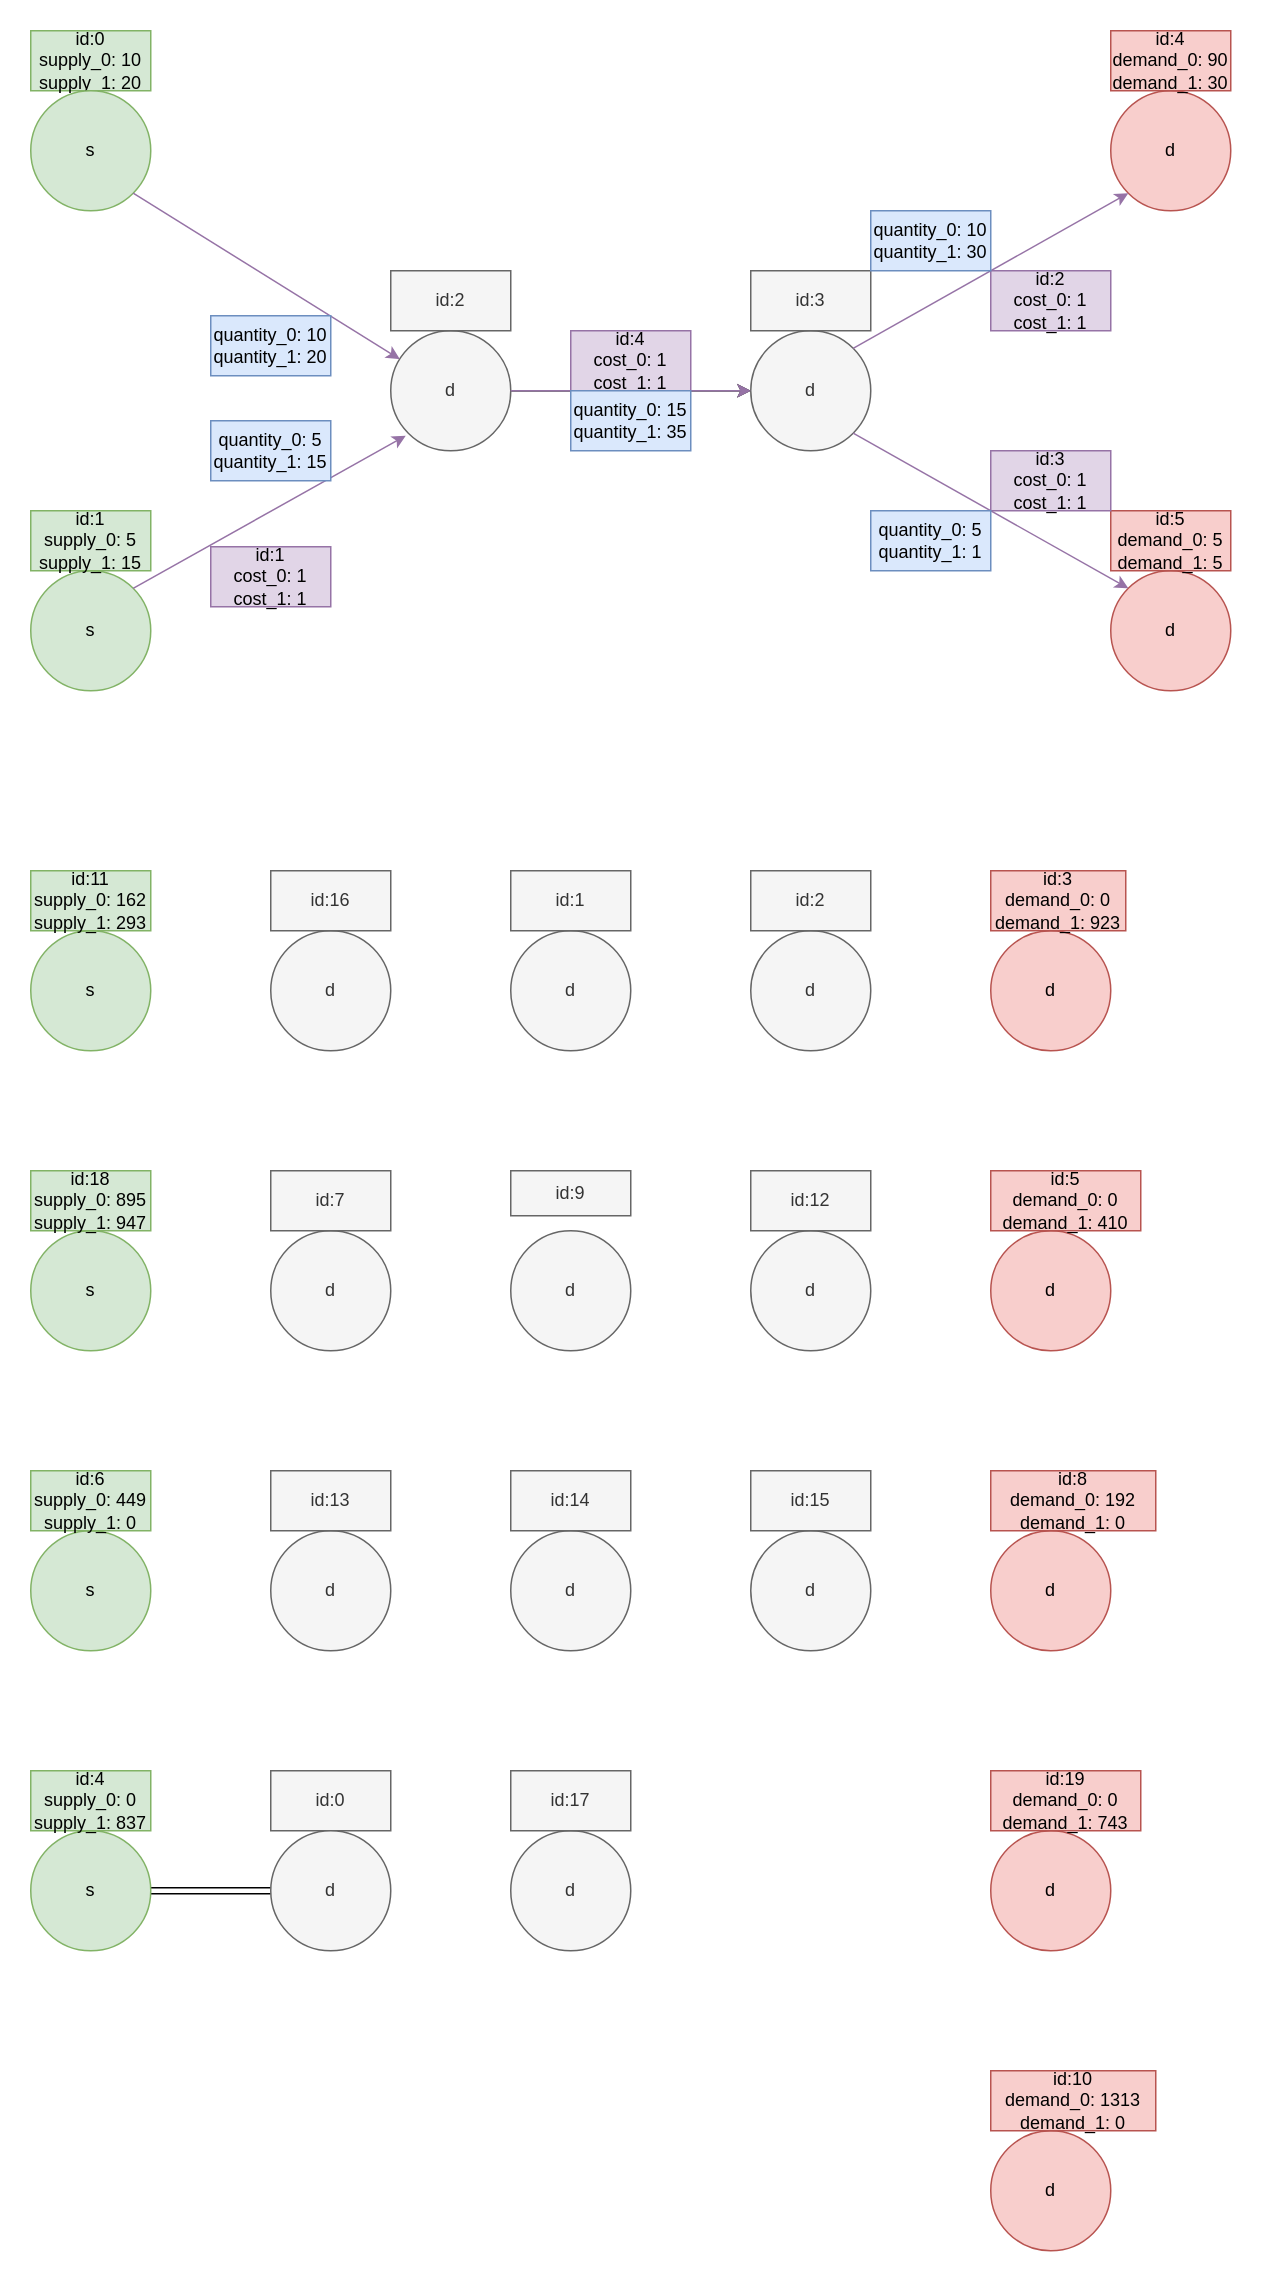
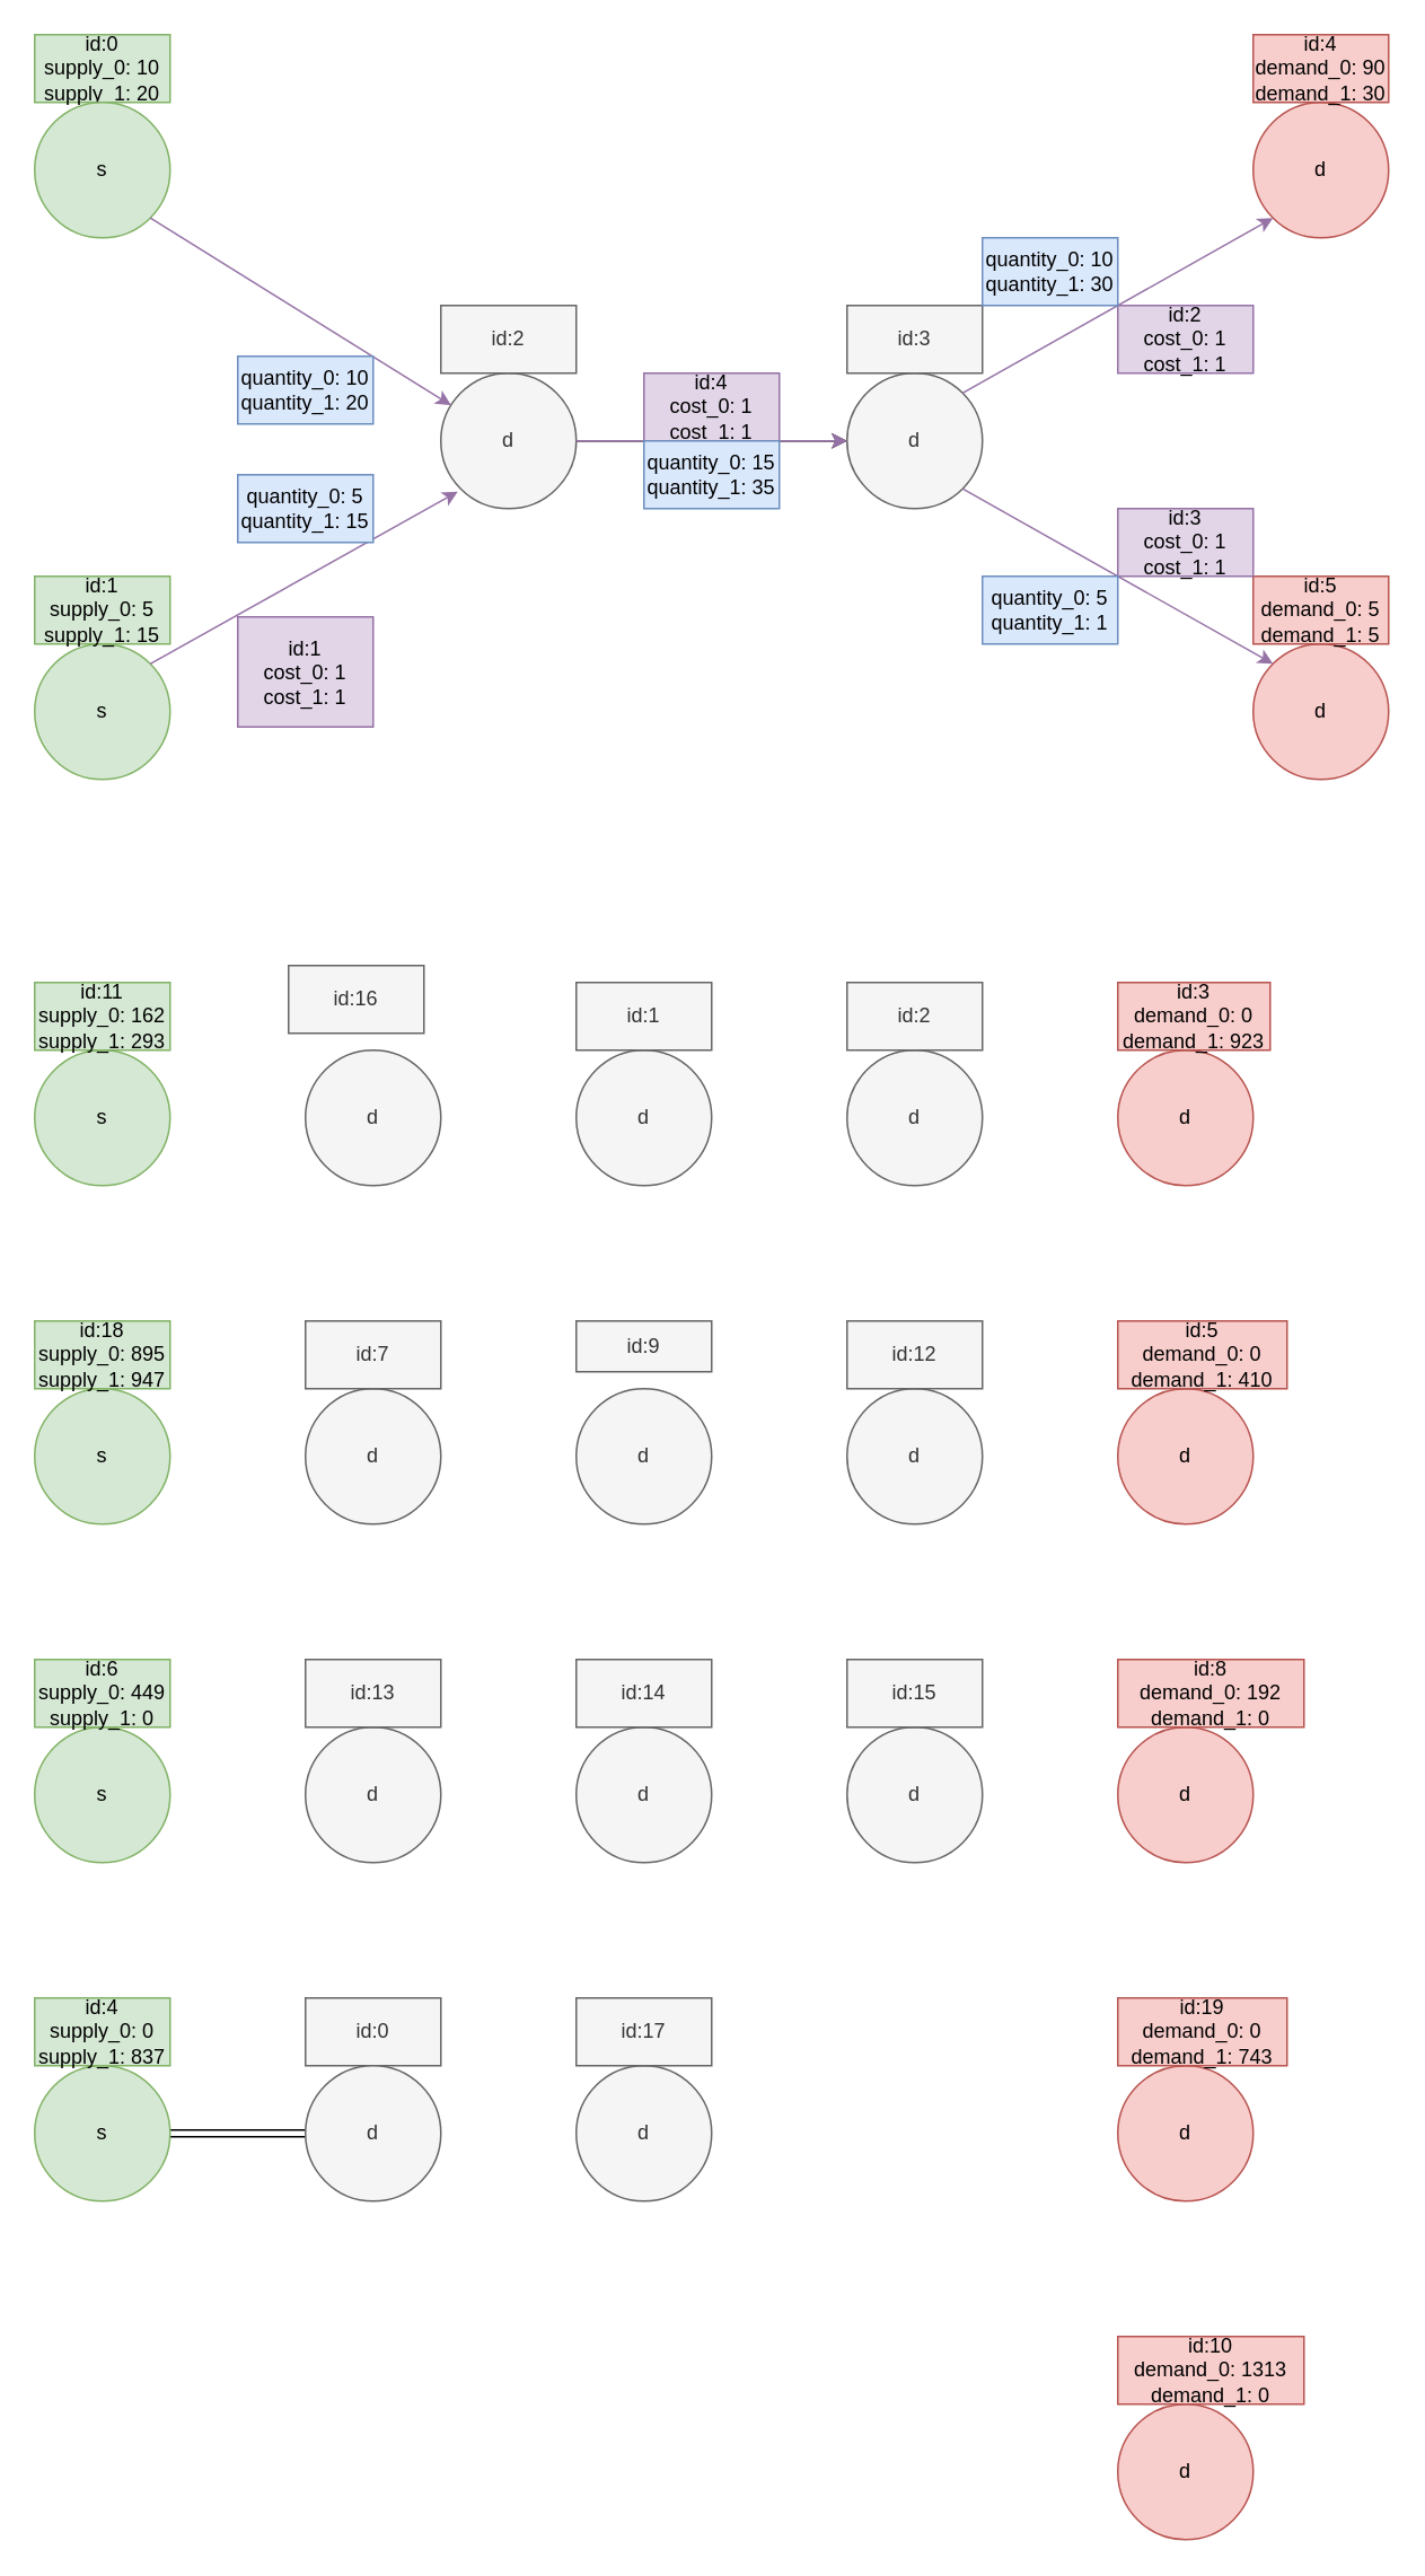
- <mxCell id="20" value="id:1&lt;div&gt;cost_0: 1&lt;/div&gt;&lt;div&gt;cost_1: 1&lt;/div&gt;" style="text;html=1;align=center;verticalAlign=middle;whiteSpace=wrap;rounded=0;fillColor=#e1d5e7;strokeColor=#9673a6;" vertex="1" parent="1"><mxGeometry x="140" y="364" width="80" height="40" as="geometry" /></mxCell>
+ <mxCell id="20" value="id:1&lt;div&gt;cost_0: 1&lt;/div&gt;&lt;div&gt;cost_1: 1&lt;/div&gt;" style="text;html=1;align=center;verticalAlign=middle;whiteSpace=wrap;rounded=0;fillColor=#e1d5e7;strokeColor=#9673a6;" vertex="1" parent="1"><mxGeometry x="140" y="364" width="80" height="65" as="geometry" /></mxCell>
- <mxCell id="68" value="id:16" style="text;html=1;align=center;verticalAlign=middle;whiteSpace=wrap;rounded=0;fillColor=#f5f5f5;strokeColor=#666666;fontColor=#333333;" vertex="1" parent="1"><mxGeometry x="180" y="580" width="80" height="40" as="geometry" /></mxCell>
+ <mxCell id="68" value="id:16" style="text;html=1;align=center;verticalAlign=middle;whiteSpace=wrap;rounded=0;fillColor=#f5f5f5;strokeColor=#666666;fontColor=#333333;" vertex="1" parent="1"><mxGeometry x="170" y="570" width="80" height="40" as="geometry" /></mxCell>
